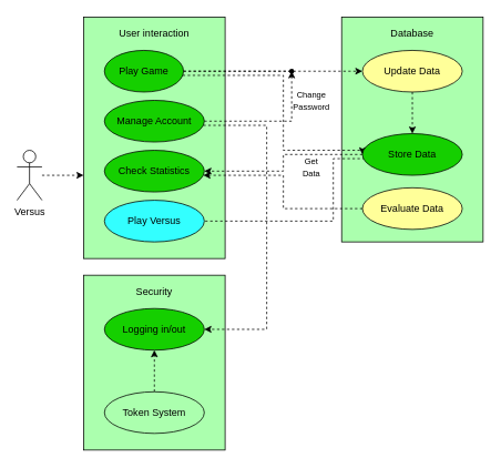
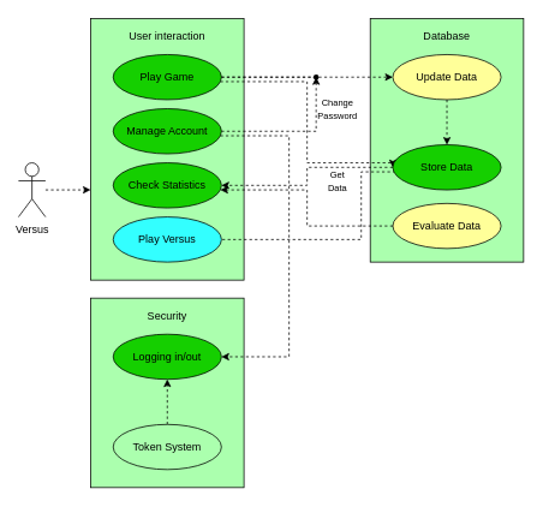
- <mxCell id="10" value="Play Game" style="ellipse;whiteSpace=wrap;html=1;fillColor=#15CF00;" parent="1" vertex="1"><mxGeometry x="125" y="60" width="95" height="50" as="geometry" /></mxCell>
+ <mxCell id="10" value="Play Game" style="ellipse;whiteSpace=wrap;html=1;fillColor=#15CF00;" parent="1" vertex="1"><mxGeometry x="125" y="60" width="120" height="50" as="geometry" /></mxCell>
